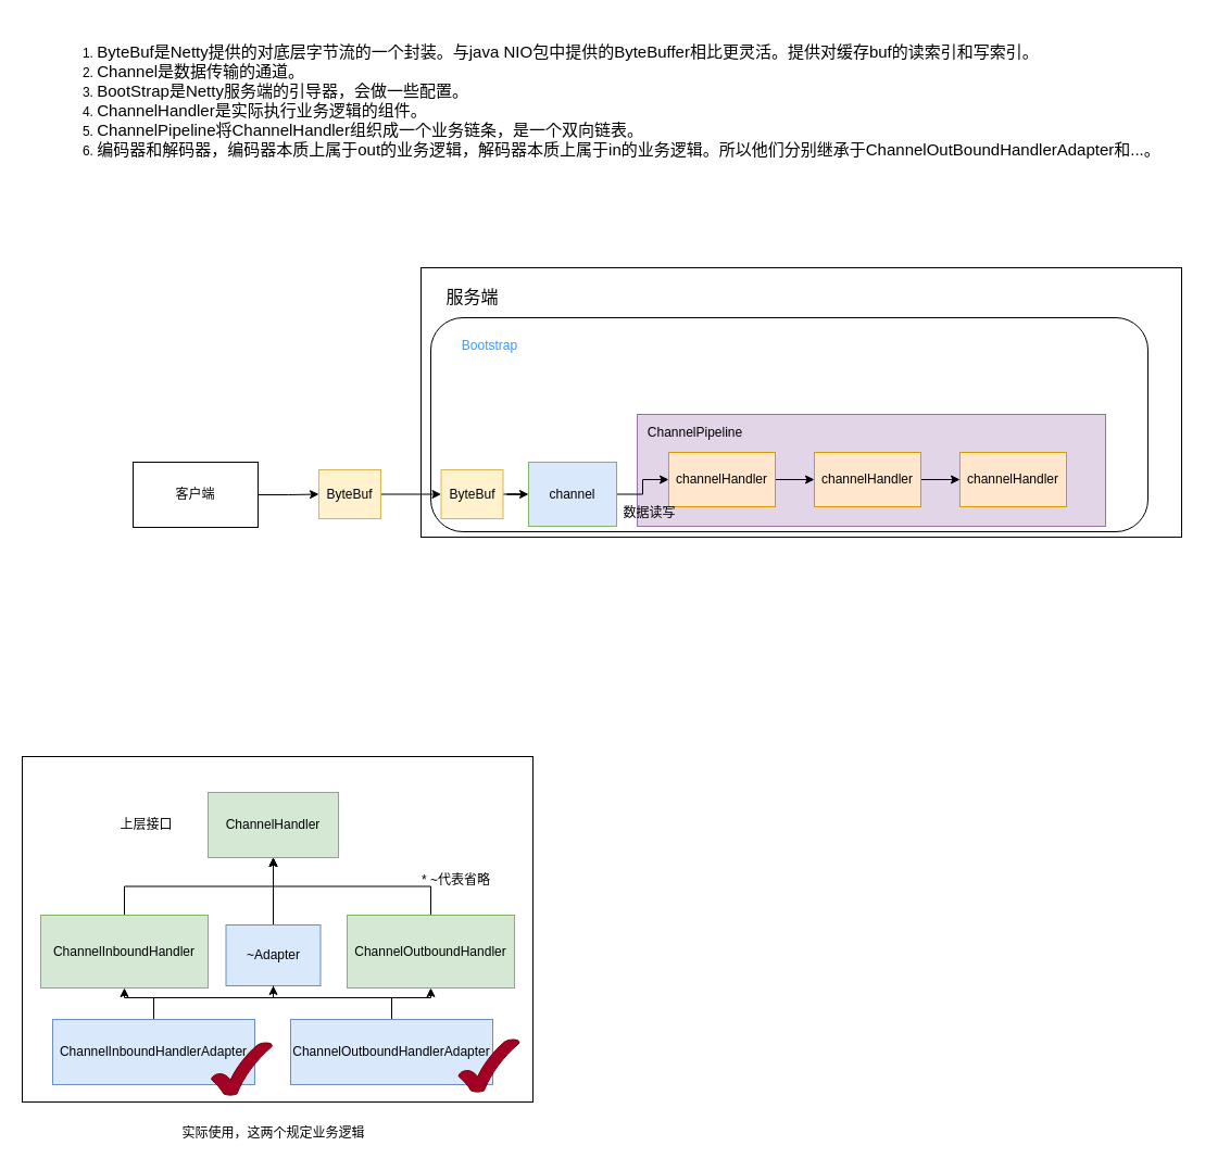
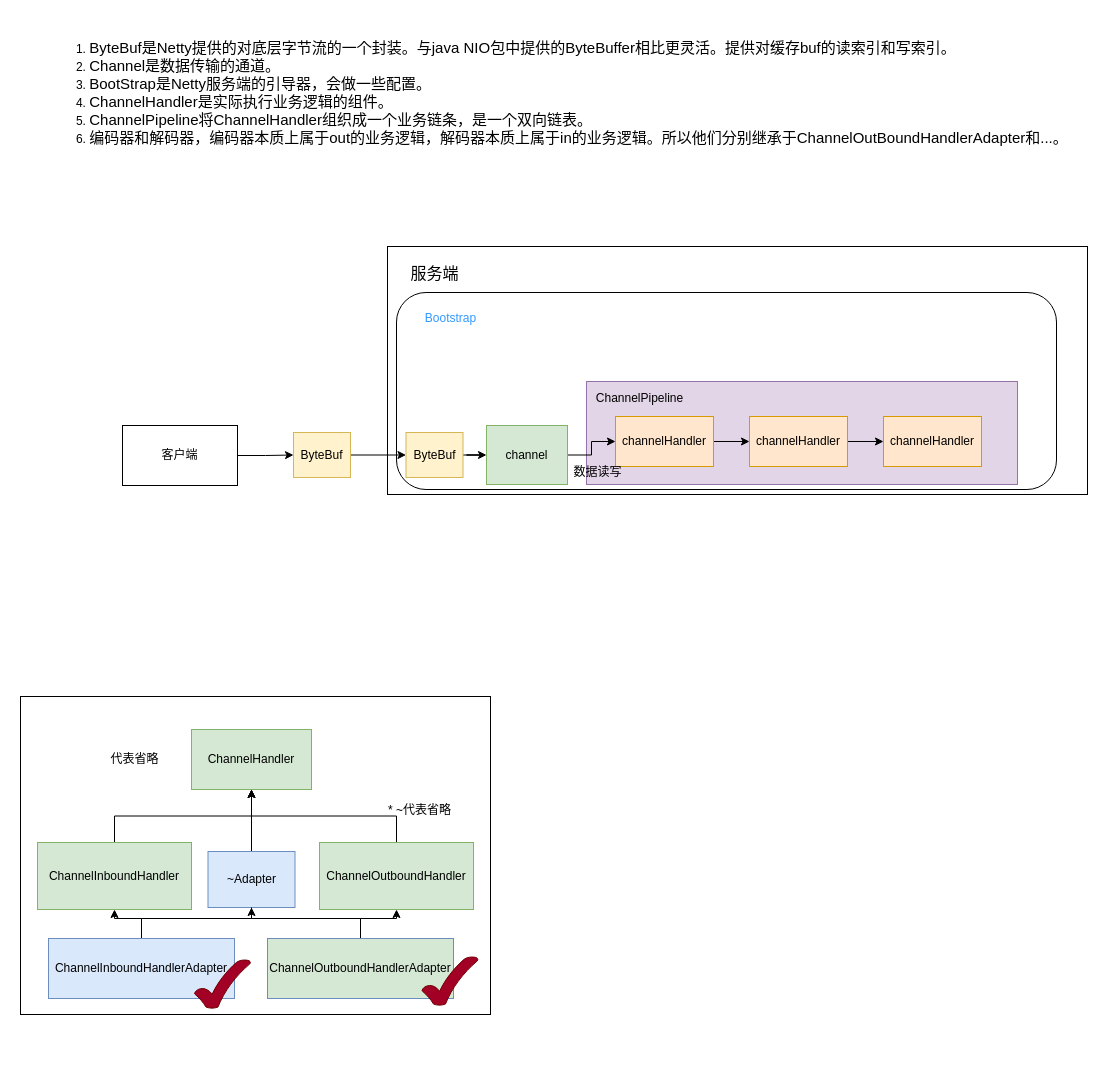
- <mxCell id="14" value="channel" style="whiteSpace=wrap;html=1;fillColor=#dae8fc;strokeColor=#82b366;" parent="1" vertex="1"><mxGeometry x="486" y="425" width="81" height="59" as="geometry" /></mxCell>
+ <mxCell id="14" value="channel" style="whiteSpace=wrap;html=1;fillColor=#d5e8d4;strokeColor=#82b366;" parent="1" vertex="1"><mxGeometry x="486" y="425" width="81" height="59" as="geometry" /></mxCell>
- <mxCell id="24" value="上层接口" style="text;html=1;align=center;verticalAlign=middle;resizable=0;points=[];autosize=1;strokeColor=none;fillColor=none;" vertex="1" parent="1"><mxGeometry x="101" y="746" width="66" height="26" as="geometry" /></mxCell>
+ <mxCell id="24" value="代表省略" style="text;html=1;align=center;verticalAlign=middle;resizable=0;points=[];autosize=1;strokeColor=none;fillColor=none;" vertex="1" parent="1"><mxGeometry x="101" y="746" width="66" height="26" as="geometry" /></mxCell>
- <mxCell id="37" value="ChannelOutboundHandlerAdapter" style="whiteSpace=wrap;html=1;fillColor=#dae8fc;strokeColor=#6c8ebf;" vertex="1" parent="1"><mxGeometry x="267" y="938" width="186" height="60" as="geometry" /></mxCell>
+ <mxCell id="37" value="ChannelOutboundHandlerAdapter" style="whiteSpace=wrap;html=1;fillColor=#d5e8d4;strokeColor=#6c8ebf;" vertex="1" parent="1"><mxGeometry x="267" y="938" width="186" height="60" as="geometry" /></mxCell>
- <mxCell id="40" value="实际使用，这两个规定业务逻辑" style="text;html=1;align=center;verticalAlign=middle;resizable=0;points=[];autosize=1;strokeColor=none;fillColor=none;" vertex="1" parent="1"><mxGeometry x="158" y="1030" width="186" height="26" as="geometry" /></mxCell>
